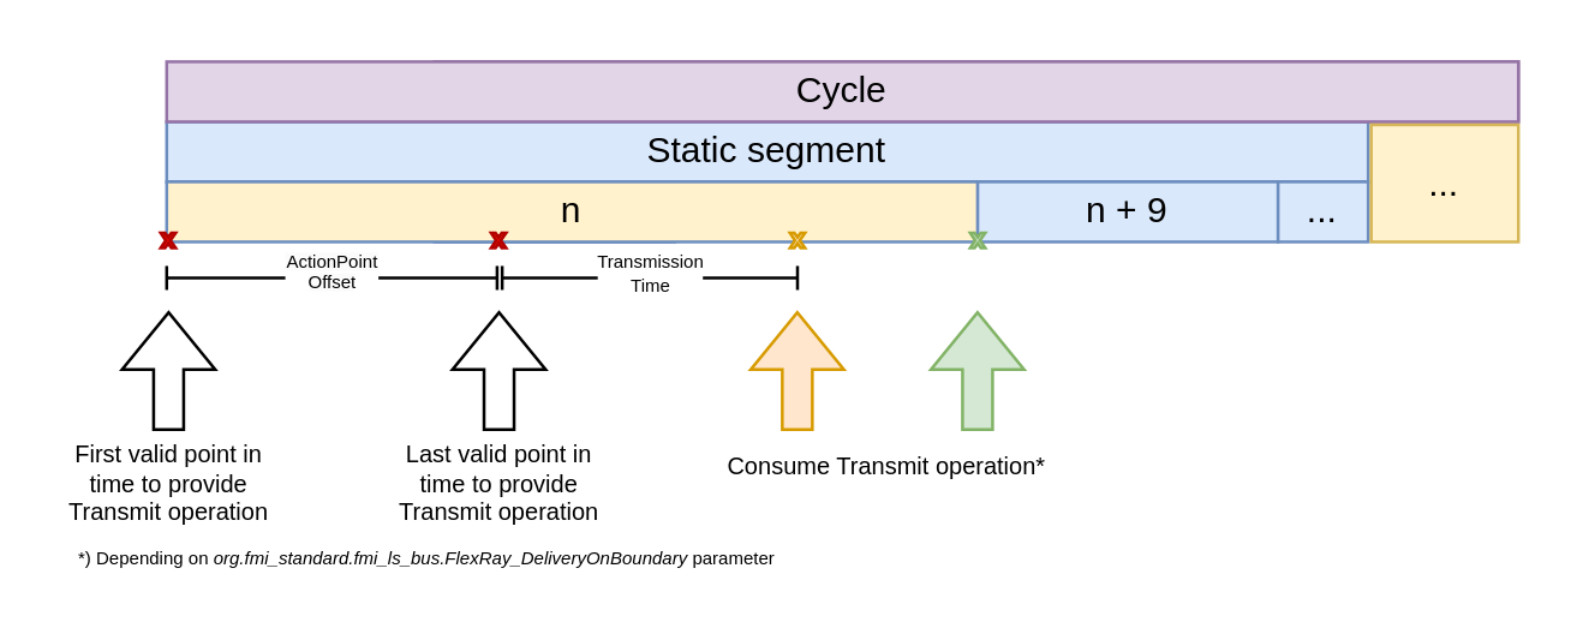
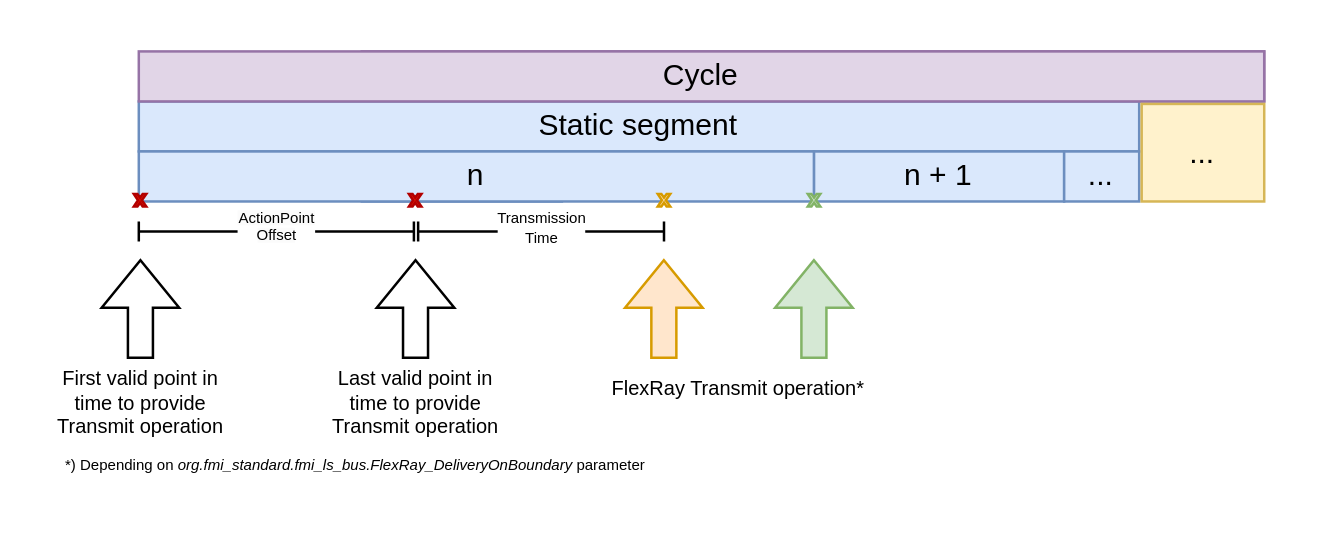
- <mxCell id="7" value="n" style="rounded=0;whiteSpace=wrap;html=1;fillColor=#fff2cc;strokeColor=#6c8ebf;" parent="1" vertex="1"><mxGeometry x="55" y="60" width="270" height="20" as="geometry" /></mxCell>
+ <mxCell id="7" value="n" style="rounded=0;whiteSpace=wrap;html=1;fillColor=#dae8fc;strokeColor=#6c8ebf;" parent="1" vertex="1"><mxGeometry x="55" y="60" width="270" height="20" as="geometry" /></mxCell>
- <mxCell id="8" value="n + 9" style="rounded=0;whiteSpace=wrap;html=1;fillColor=#dae8fc;strokeColor=#6c8ebf;" parent="1" vertex="1"><mxGeometry x="325" y="60" width="100" height="20" as="geometry" /></mxCell>
+ <mxCell id="8" value="n + 1" style="rounded=0;whiteSpace=wrap;html=1;fillColor=#dae8fc;strokeColor=#6c8ebf;" parent="1" vertex="1"><mxGeometry x="325" y="60" width="100" height="20" as="geometry" /></mxCell>
- <mxCell id="14" value="Consume Transmit operation*" style="text;html=1;strokeColor=none;fillColor=none;align=center;verticalAlign=middle;whiteSpace=wrap;rounded=0;fontSize=8;" parent="1" vertex="1"><mxGeometry x="231.87" y="140" width="126.13" height="30" as="geometry" /></mxCell>
+ <mxCell id="14" value="FlexRay Transmit operation*" style="text;html=1;strokeColor=none;fillColor=none;align=center;verticalAlign=middle;whiteSpace=wrap;rounded=0;fontSize=8;" parent="1" vertex="1"><mxGeometry x="231.87" y="140" width="126.13" height="30" as="geometry" /></mxCell>
